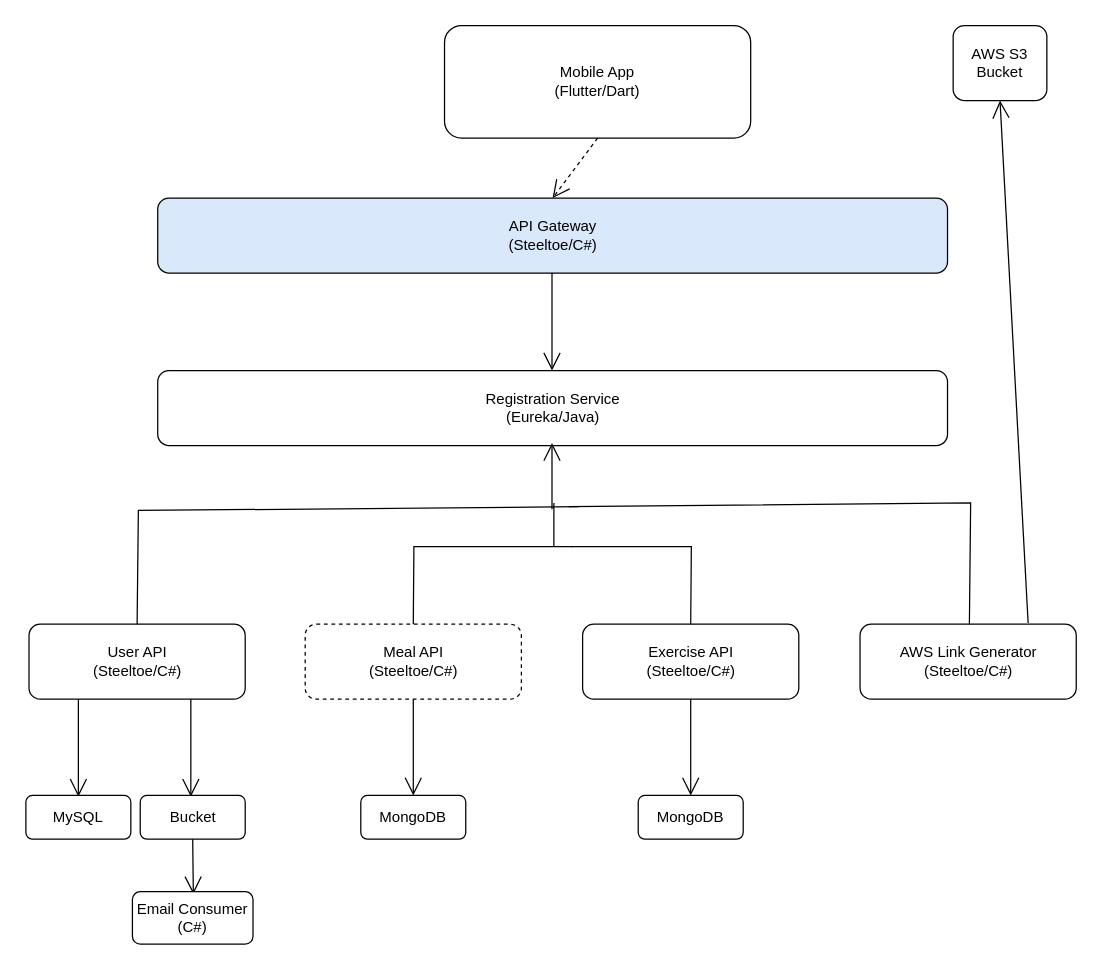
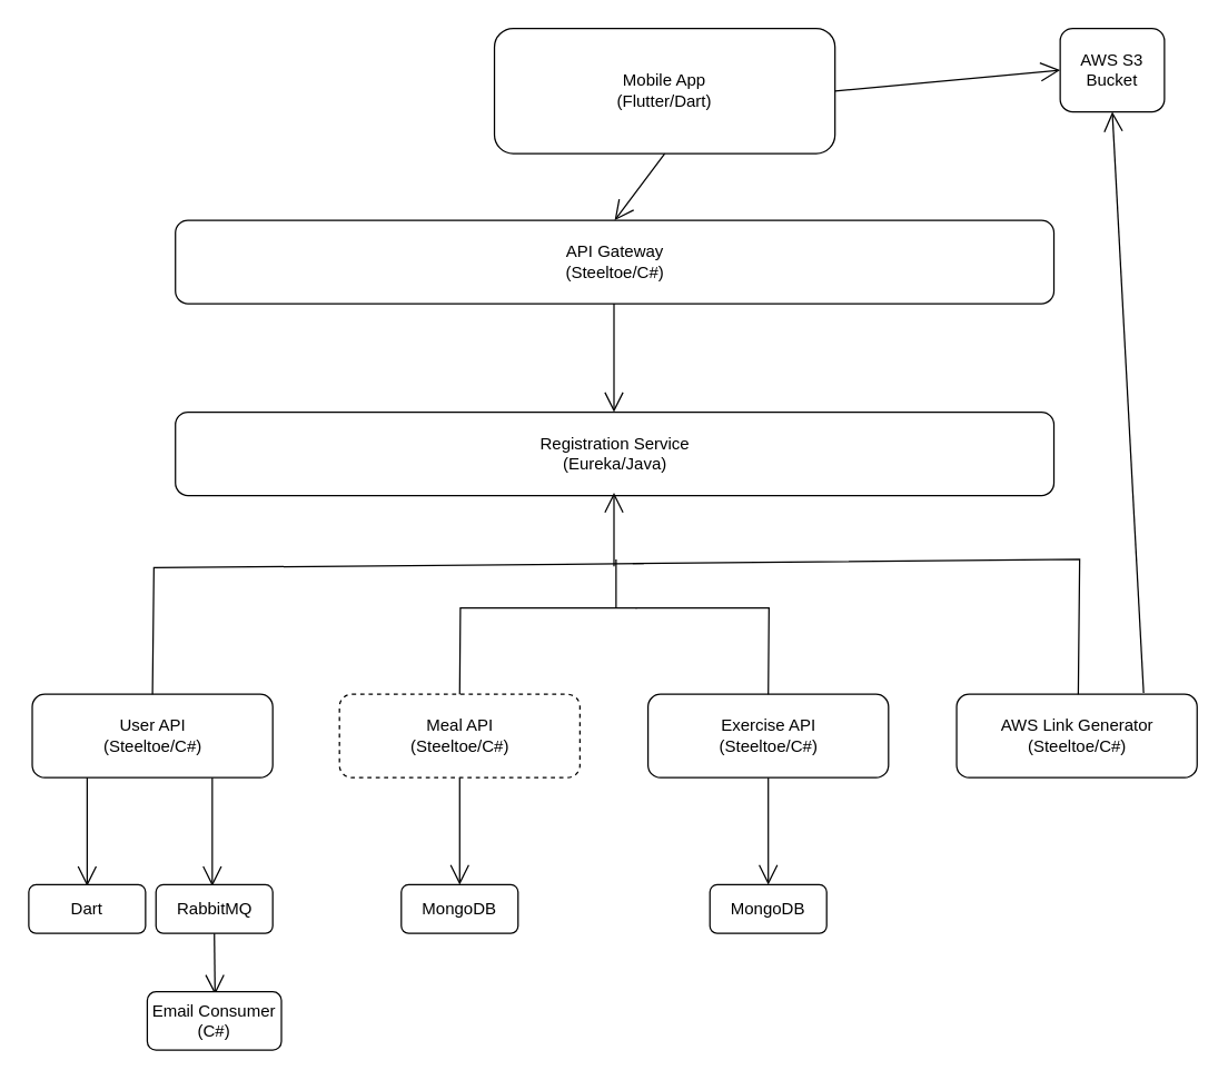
+ <mxCell id="23" value="" style="endArrow=open;endFill=1;endSize=12;html=1;rounded=0;exitX=1;exitY=0.5;exitDx=0;exitDy=0;entryX=0;entryY=0.5;entryDx=0;entryDy=0;" edge="1" parent="1" source="2" target="24"><mxGeometry width="160" relative="1" as="geometry"><mxPoint x="528" y="44" as="sourcePoint" /><mxPoint x="763" y="44" as="targetPoint" /></mxGeometry></mxCell>
- <mxCell id="3" value="" style="endArrow=open;endFill=1;endSize=12;html=1;rounded=0;exitX=0.5;exitY=1;exitDx=0;exitDy=0;entryX=0.5;entryY=0;entryDx=0;entryDy=0;dashed=1;" parent="1" source="2" target="4" edge="1"><mxGeometry width="160" relative="1" as="geometry"><mxPoint x="337" y="306" as="sourcePoint" /><mxPoint x="442" y="160" as="targetPoint" /></mxGeometry></mxCell>
+ <mxCell id="3" value="" style="endArrow=open;endFill=1;endSize=12;html=1;rounded=0;exitX=0.5;exitY=1;exitDx=0;exitDy=0;entryX=0.5;entryY=0;entryDx=0;entryDy=0;" parent="1" source="2" target="4" edge="1"><mxGeometry width="160" relative="1" as="geometry"><mxPoint x="337" y="306" as="sourcePoint" /><mxPoint x="442" y="160" as="targetPoint" /></mxGeometry></mxCell>
- <mxCell id="4" value="API Gateway&lt;br&gt;(Steeltoe/C#)" style="rounded=1;whiteSpace=wrap;html=1;fillColor=#dae8fc;" parent="1" vertex="1"><mxGeometry x="125.5" y="158" width="632" height="60" as="geometry" /></mxCell>
+ <mxCell id="4" value="API Gateway&lt;br&gt;(Steeltoe/C#)" style="rounded=1;whiteSpace=wrap;html=1;" parent="1" vertex="1"><mxGeometry x="125.5" y="158" width="632" height="60" as="geometry" /></mxCell>
- <mxCell id="19" value="MySQL" style="rounded=1;whiteSpace=wrap;html=1;" vertex="1" parent="1"><mxGeometry x="20" y="636" width="84" height="35" as="geometry" /></mxCell>
+ <mxCell id="19" value="Dart" style="rounded=1;whiteSpace=wrap;html=1;" vertex="1" parent="1"><mxGeometry x="20" y="636" width="84" height="35" as="geometry" /></mxCell>
- <mxCell id="20" value="Bucket" style="rounded=1;whiteSpace=wrap;html=1;" vertex="1" parent="1"><mxGeometry x="111.5" y="636" width="84" height="35" as="geometry" /></mxCell>
+ <mxCell id="20" value="RabbitMQ" style="rounded=1;whiteSpace=wrap;html=1;" vertex="1" parent="1"><mxGeometry x="111.5" y="636" width="84" height="35" as="geometry" /></mxCell>
